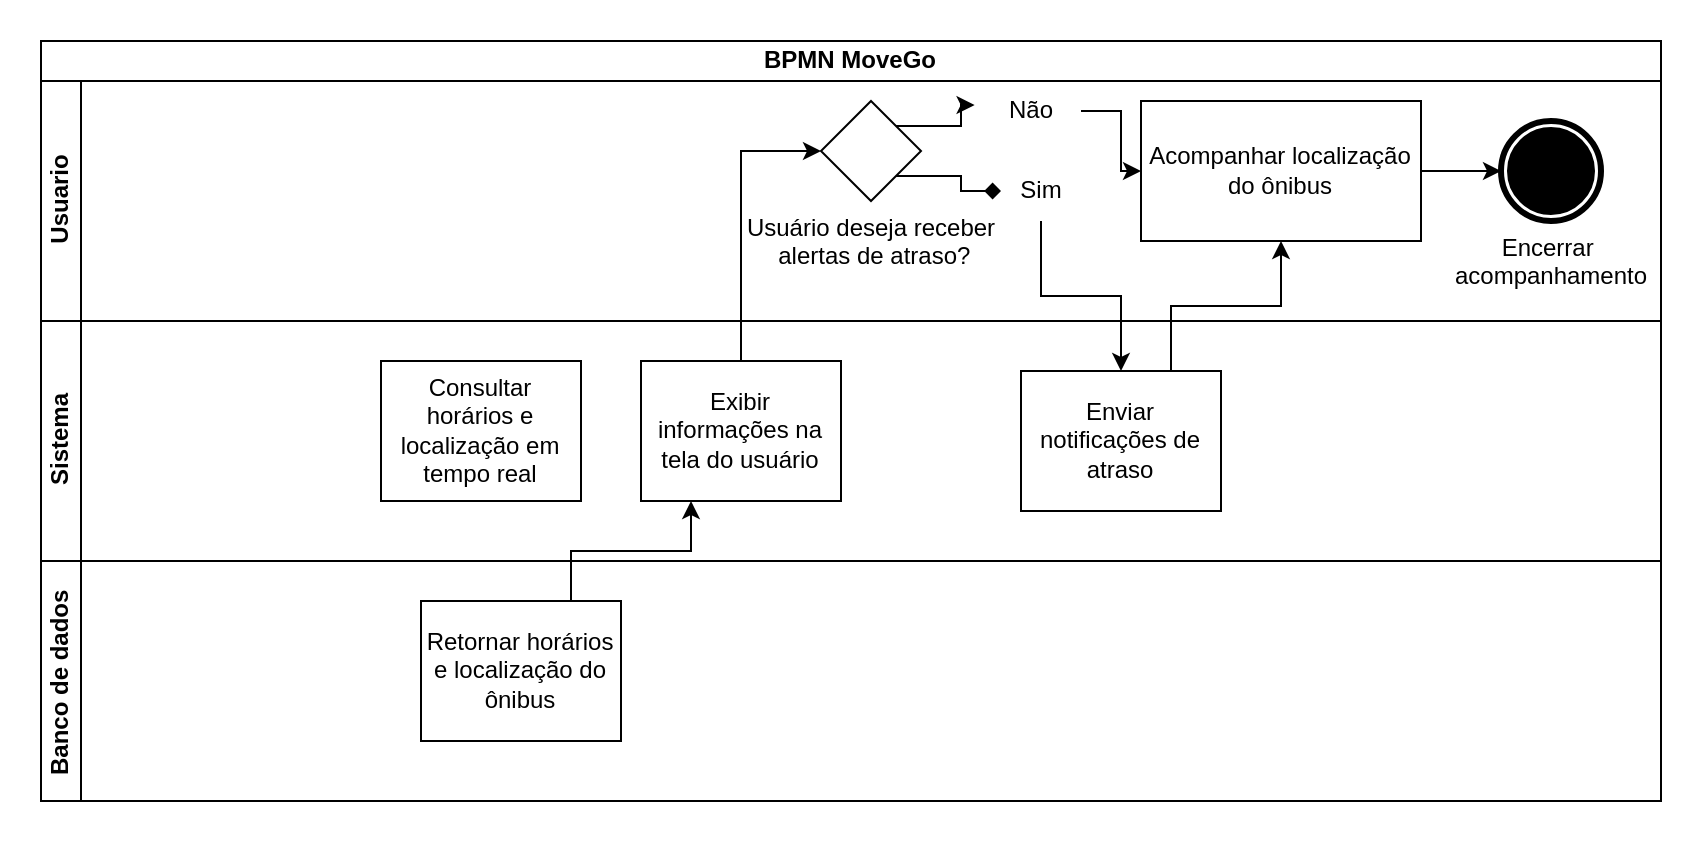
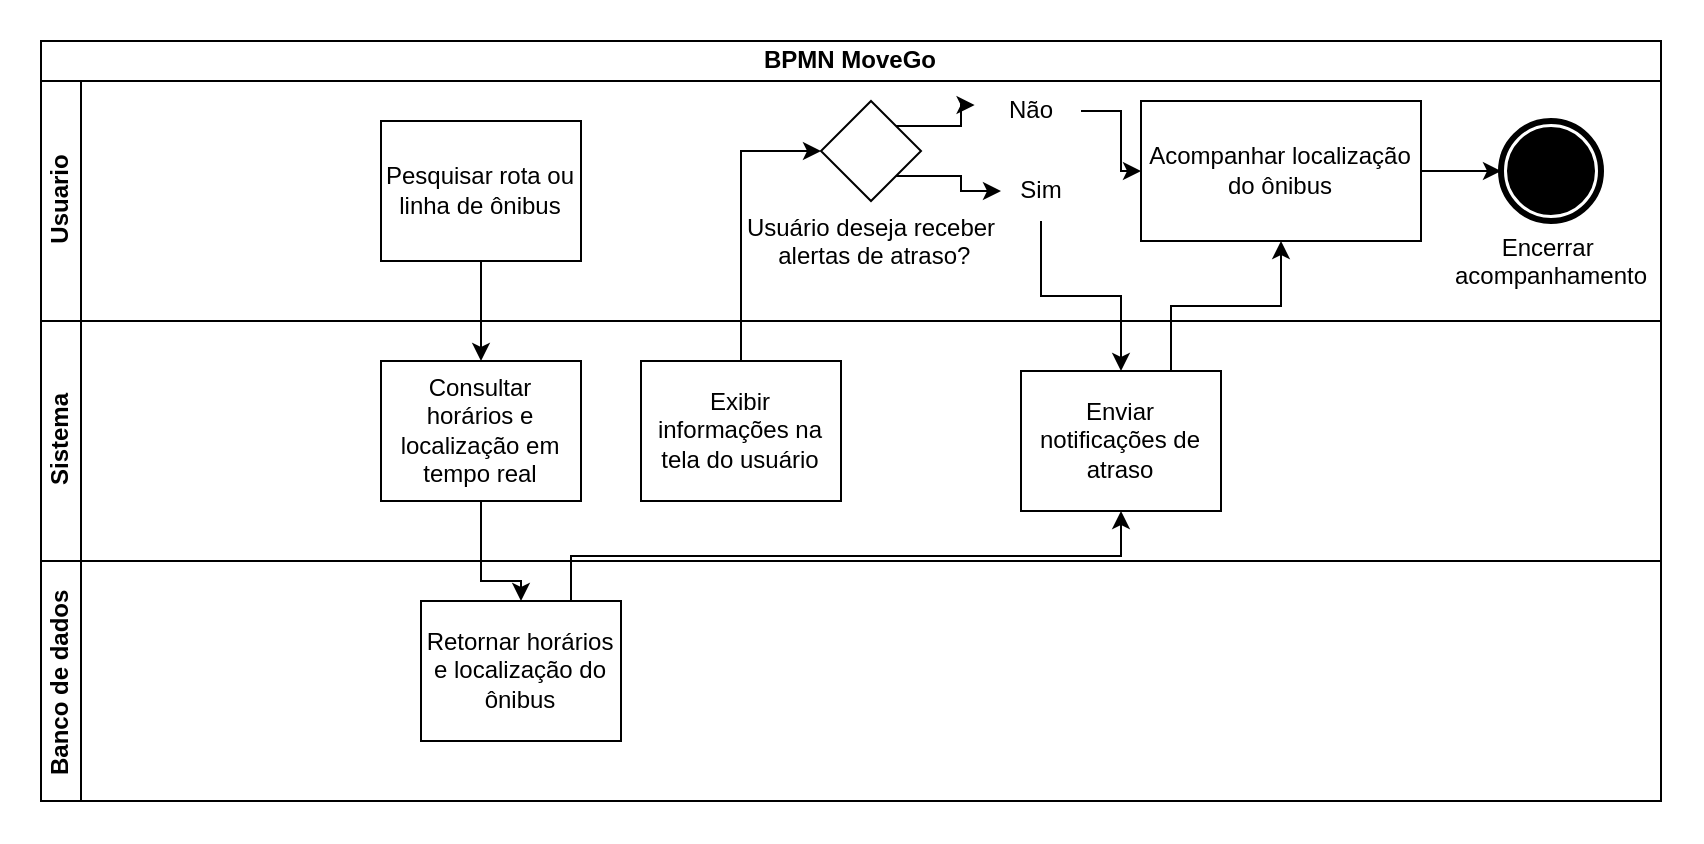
+ <mxCell id="4" value="Pesquisar rota ou linha de ônibus" style="points=[[0.25,0,0],[0.5,0,0],[0.75,0,0],[1,0.25,0],[1,0.5,0],[1,0.75,0],[0.75,1,0],[0.5,1,0],[0.25,1,0],[0,0.75,0],[0,0.5,0],[0,0.25,0]];shape=mxgraph.bpmn.task2;whiteSpace=wrap;rectStyle=rounded;size=10;html=1;container=1;expand=0;collapsible=0;taskMarker=abstract;" parent="3" vertex="1"><mxGeometry x="170" y="20" width="100" height="70" as="geometry" /></mxCell>
- <mxCell id="5" style="edgeStyle=orthogonalEdgeStyle;rounded=0;orthogonalLoop=1;jettySize=auto;html=1;exitX=0.75;exitY=0.75;exitDx=0;exitDy=0;exitPerimeter=0;endArrow=diamond;" parent="3" source="6" target="8" edge="1"><mxGeometry relative="1" as="geometry" /></mxCell>
+ <mxCell id="5" style="edgeStyle=orthogonalEdgeStyle;rounded=0;orthogonalLoop=1;jettySize=auto;html=1;exitX=0.75;exitY=0.75;exitDx=0;exitDy=0;exitPerimeter=0;" parent="3" source="6" target="8" edge="1"><mxGeometry relative="1" as="geometry" /></mxCell>
+ <mxCell id="20" style="edgeStyle=orthogonalEdgeStyle;rounded=0;orthogonalLoop=1;jettySize=auto;html=1;exitX=0.5;exitY=1;exitDx=0;exitDy=0;exitPerimeter=0;" parent="2" source="4" target="15" edge="1"><mxGeometry relative="1" as="geometry" /></mxCell>
- <mxCell id="22" style="edgeStyle=orthogonalEdgeStyle;rounded=0;orthogonalLoop=1;jettySize=auto;html=1;exitX=0.75;exitY=0;exitDx=0;exitDy=0;exitPerimeter=0;entryX=0.25;entryY=1;entryDx=0;entryDy=0;entryPerimeter=0;" parent="2" source="19" target="16" edge="1"><mxGeometry relative="1" as="geometry" /></mxCell>
+ <mxCell id="22" style="edgeStyle=orthogonalEdgeStyle;rounded=0;orthogonalLoop=1;jettySize=auto;html=1;exitX=0.75;exitY=0;exitDx=0;exitDy=0;exitPerimeter=0;" parent="2" source="19" target="17" edge="1"><mxGeometry relative="1" as="geometry" /></mxCell>
+ <mxCell id="21" style="edgeStyle=orthogonalEdgeStyle;rounded=0;orthogonalLoop=1;jettySize=auto;html=1;exitX=0.5;exitY=1;exitDx=0;exitDy=0;exitPerimeter=0;" parent="2" source="15" target="19" edge="1"><mxGeometry relative="1" as="geometry"><Array as="points"><mxPoint x="220" y="270" /><mxPoint x="240" y="270" /></Array></mxGeometry></mxCell>
